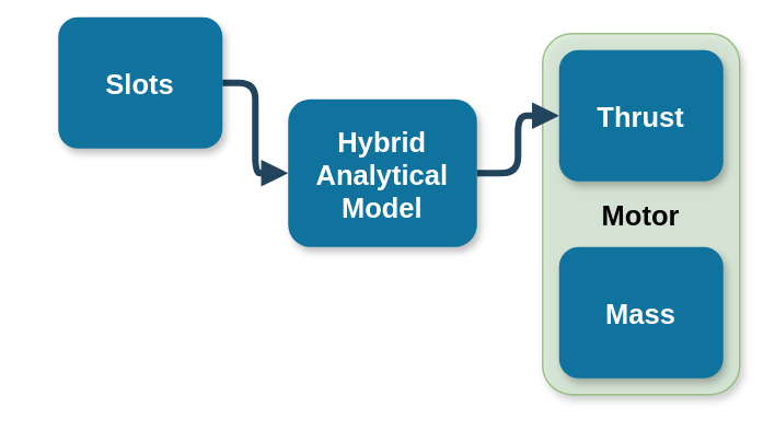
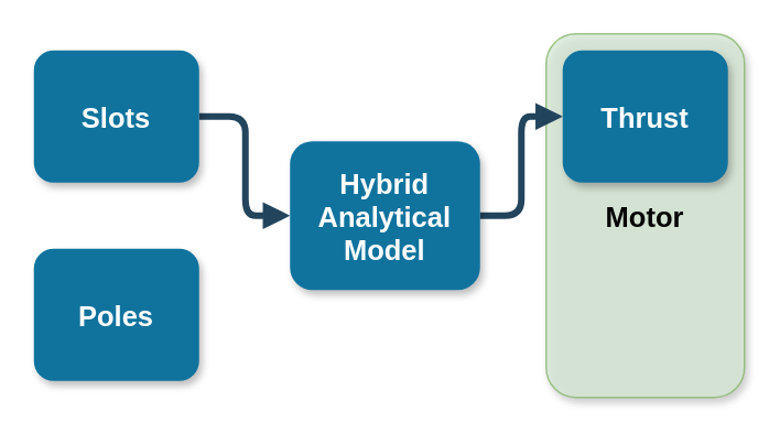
- <mxCell id="8" value="Slots" style="rounded=1;fillColor=#10739E;strokeColor=none;shadow=1;gradientColor=none;fontStyle=1;fontColor=#FFFFFF;fontSize=17;" parent="1" vertex="1"><mxGeometry x="35" y="10" width="100" height="80" as="geometry" /></mxCell>
+ <mxCell id="8" value="Slots" style="rounded=1;fillColor=#10739E;strokeColor=none;shadow=1;gradientColor=none;fontStyle=1;fontColor=#FFFFFF;fontSize=17;" parent="1" vertex="1"><mxGeometry y="30" width="100" height="80" as="geometry" x="20" /></mxCell>
- <mxCell id="4" value="Hybrid&#10;Analytical&#10;Model" style="rounded=1;fillColor=#10739E;strokeColor=none;shadow=1;gradientColor=none;fontStyle=1;fontColor=#FFFFFF;fontSize=17;" parent="1" vertex="1"><mxGeometry x="175" y="60" width="115" height="90" as="geometry" /></mxCell>
+ <mxCell id="4" value="Hybrid&#10;Analytical&#10;Model" style="rounded=1;fillColor=#10739E;strokeColor=none;shadow=1;gradientColor=none;fontStyle=1;fontColor=#FFFFFF;fontSize=17;" parent="1" vertex="1"><mxGeometry x="175" y="85" width="115" height="90" as="geometry" /></mxCell>
+ <mxCell id="9" value="Poles" style="rounded=1;fillColor=#10739E;strokeColor=none;shadow=1;gradientColor=none;fontStyle=1;fontColor=#FFFFFF;fontSize=17;" parent="1" vertex="1"><mxGeometry y="150" width="100" height="80" as="geometry" x="20" /></mxCell>
- <mxCell id="6" value="Mass" style="rounded=1;fillColor=#10739E;strokeColor=none;shadow=1;gradientColor=none;fontStyle=1;fontColor=#FFFFFF;fontSize=17;" parent="1" vertex="1"><mxGeometry x="340" y="150" width="100" height="80" as="geometry" /></mxCell>
